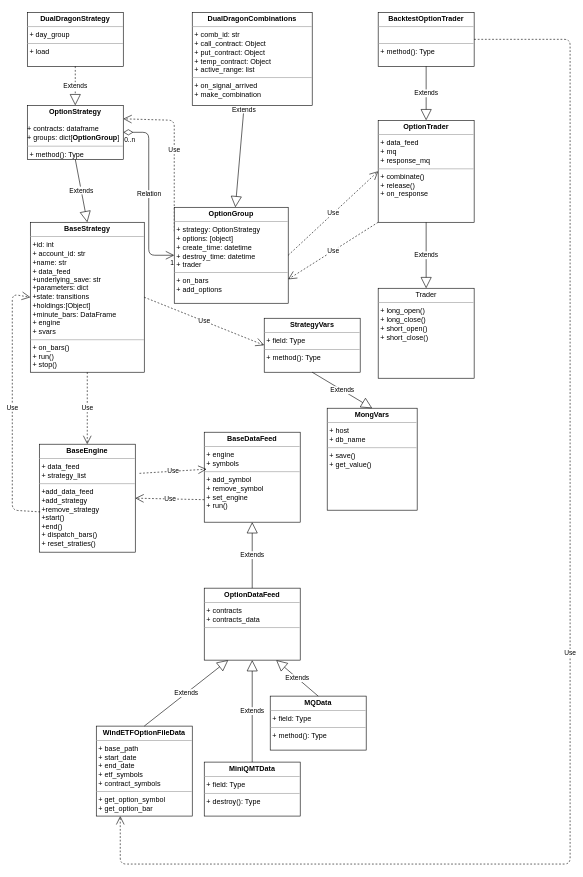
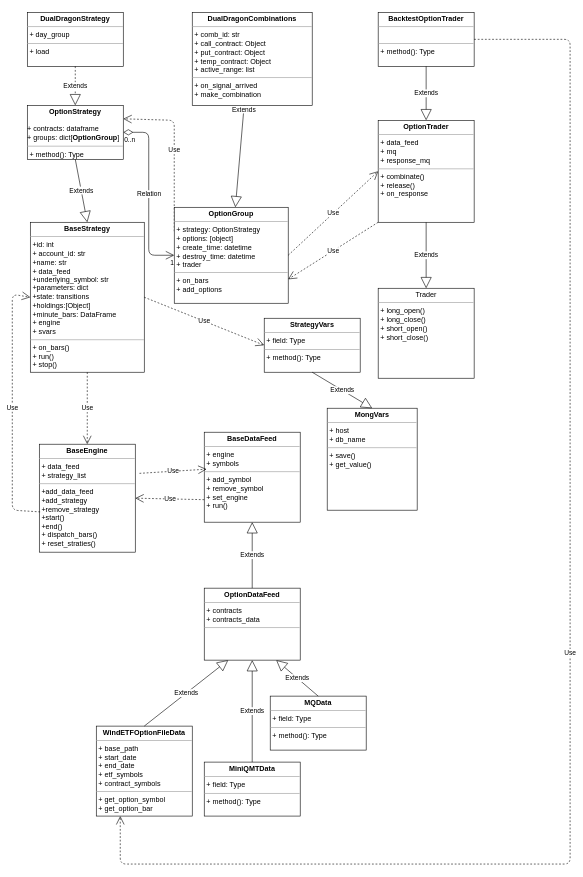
- <mxCell id="2" value="&lt;p style=&quot;margin:0px;margin-top:4px;text-align:center;&quot;&gt;&lt;b&gt;BaseStrategy&lt;/b&gt;&lt;/p&gt;&lt;hr size=&quot;1&quot;&gt;&lt;p style=&quot;margin:0px;margin-left:4px;&quot;&gt;+id: int&lt;/p&gt;&lt;p style=&quot;margin:0px;margin-left:4px;&quot;&gt;+&amp;nbsp;account_id: str&lt;br&gt;+name: str&lt;/p&gt;&lt;p style=&quot;margin:0px;margin-left:4px;&quot;&gt;+ data_feed&lt;br&gt;+underlying_save: str&lt;br&gt;&lt;span style=&quot;background-color: initial;&quot;&gt;+parameters: dict&lt;/span&gt;&lt;br&gt;&lt;/p&gt;&lt;p style=&quot;margin:0px;margin-left:4px;&quot;&gt;+state: transitions&lt;br&gt;+holdings:[Object]&lt;br&gt;+minute_bars: DataFrame&lt;/p&gt;&lt;p style=&quot;margin:0px;margin-left:4px;&quot;&gt;+ engine&lt;/p&gt;&lt;p style=&quot;margin:0px;margin-left:4px;&quot;&gt;+ svars&lt;/p&gt;&lt;hr size=&quot;1&quot;&gt;&lt;p style=&quot;margin:0px;margin-left:4px;&quot;&gt;&lt;span style=&quot;background-color: initial;&quot;&gt;+ on_bars()&lt;/span&gt;&lt;br&gt;&lt;/p&gt;&lt;p style=&quot;margin:0px;margin-left:4px;&quot;&gt;+ run()&lt;/p&gt;&lt;p style=&quot;margin:0px;margin-left:4px;&quot;&gt;+ stop()&lt;/p&gt;&lt;p style=&quot;margin:0px;margin-left:4px;&quot;&gt;&lt;br&gt;&lt;/p&gt;" style="verticalAlign=top;align=left;overflow=fill;fontSize=12;fontFamily=Helvetica;html=1;" parent="1" vertex="1"><mxGeometry x="50" y="370" width="190" height="250" as="geometry" /></mxCell>
+ <mxCell id="2" value="&lt;p style=&quot;margin:0px;margin-top:4px;text-align:center;&quot;&gt;&lt;b&gt;BaseStrategy&lt;/b&gt;&lt;/p&gt;&lt;hr size=&quot;1&quot;&gt;&lt;p style=&quot;margin:0px;margin-left:4px;&quot;&gt;+id: int&lt;/p&gt;&lt;p style=&quot;margin:0px;margin-left:4px;&quot;&gt;+&amp;nbsp;account_id: str&lt;br&gt;+name: str&lt;/p&gt;&lt;p style=&quot;margin:0px;margin-left:4px;&quot;&gt;+ data_feed&lt;br&gt;+underlying_symbol: str&lt;br&gt;&lt;span style=&quot;background-color: initial;&quot;&gt;+parameters: dict&lt;/span&gt;&lt;br&gt;&lt;/p&gt;&lt;p style=&quot;margin:0px;margin-left:4px;&quot;&gt;+state: transitions&lt;br&gt;+holdings:[Object]&lt;br&gt;+minute_bars: DataFrame&lt;/p&gt;&lt;p style=&quot;margin:0px;margin-left:4px;&quot;&gt;+ engine&lt;/p&gt;&lt;p style=&quot;margin:0px;margin-left:4px;&quot;&gt;+ svars&lt;/p&gt;&lt;hr size=&quot;1&quot;&gt;&lt;p style=&quot;margin:0px;margin-left:4px;&quot;&gt;&lt;span style=&quot;background-color: initial;&quot;&gt;+ on_bars()&lt;/span&gt;&lt;br&gt;&lt;/p&gt;&lt;p style=&quot;margin:0px;margin-left:4px;&quot;&gt;+ run()&lt;/p&gt;&lt;p style=&quot;margin:0px;margin-left:4px;&quot;&gt;+ stop()&lt;/p&gt;&lt;p style=&quot;margin:0px;margin-left:4px;&quot;&gt;&lt;br&gt;&lt;/p&gt;" style="verticalAlign=top;align=left;overflow=fill;fontSize=12;fontFamily=Helvetica;html=1;" parent="1" vertex="1"><mxGeometry x="50" y="370" width="190" height="250" as="geometry" /></mxCell>
- <mxCell id="16" value="&lt;p style=&quot;margin:0px;margin-top:4px;text-align:center;&quot;&gt;&lt;b&gt;MiniQMTData&lt;/b&gt;&lt;/p&gt;&lt;hr size=&quot;1&quot;&gt;&lt;p style=&quot;margin:0px;margin-left:4px;&quot;&gt;+ field: Type&lt;/p&gt;&lt;hr size=&quot;1&quot;&gt;&lt;p style=&quot;margin:0px;margin-left:4px;&quot;&gt;+ destroy(): Type&lt;/p&gt;" style="verticalAlign=top;align=left;overflow=fill;fontSize=12;fontFamily=Helvetica;html=1;" parent="1" vertex="1"><mxGeometry x="340" y="1270" width="160" height="90" as="geometry" /></mxCell>
+ <mxCell id="16" value="&lt;p style=&quot;margin:0px;margin-top:4px;text-align:center;&quot;&gt;&lt;b&gt;MiniQMTData&lt;/b&gt;&lt;/p&gt;&lt;hr size=&quot;1&quot;&gt;&lt;p style=&quot;margin:0px;margin-left:4px;&quot;&gt;+ field: Type&lt;/p&gt;&lt;hr size=&quot;1&quot;&gt;&lt;p style=&quot;margin:0px;margin-left:4px;&quot;&gt;+ method(): Type&lt;/p&gt;" style="verticalAlign=top;align=left;overflow=fill;fontSize=12;fontFamily=Helvetica;html=1;" parent="1" vertex="1"><mxGeometry x="340" y="1270" width="160" height="90" as="geometry" /></mxCell>
